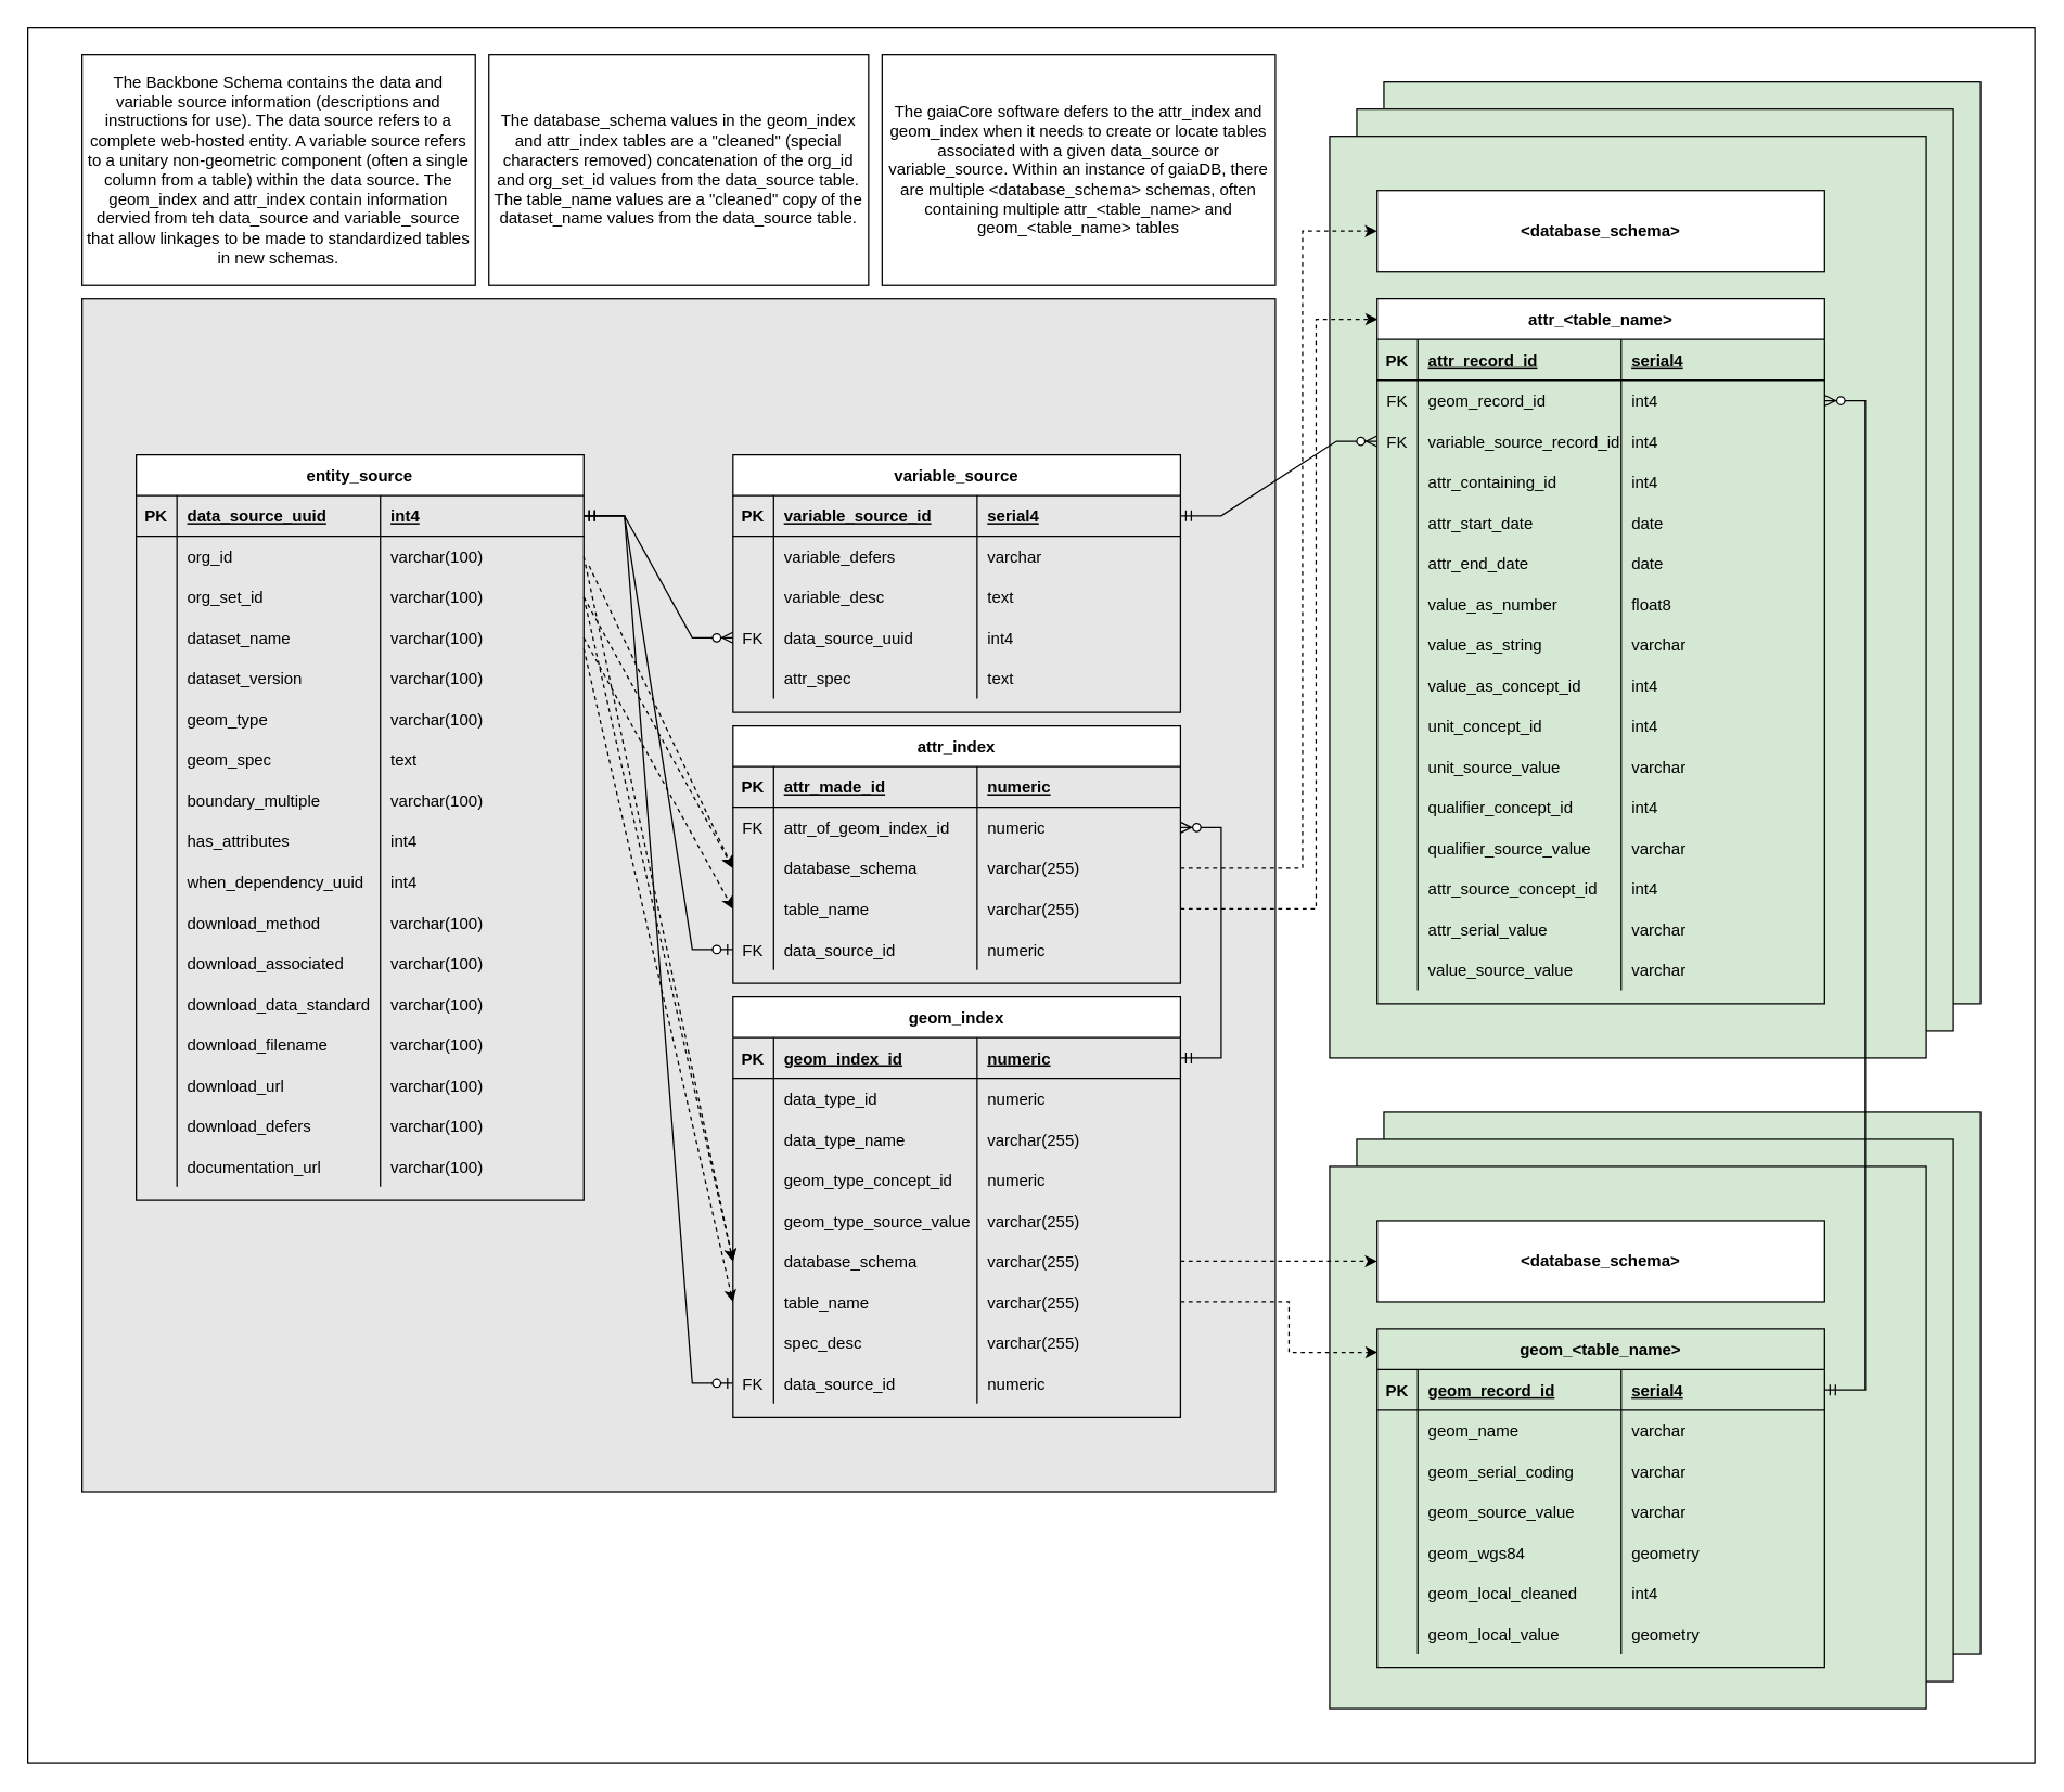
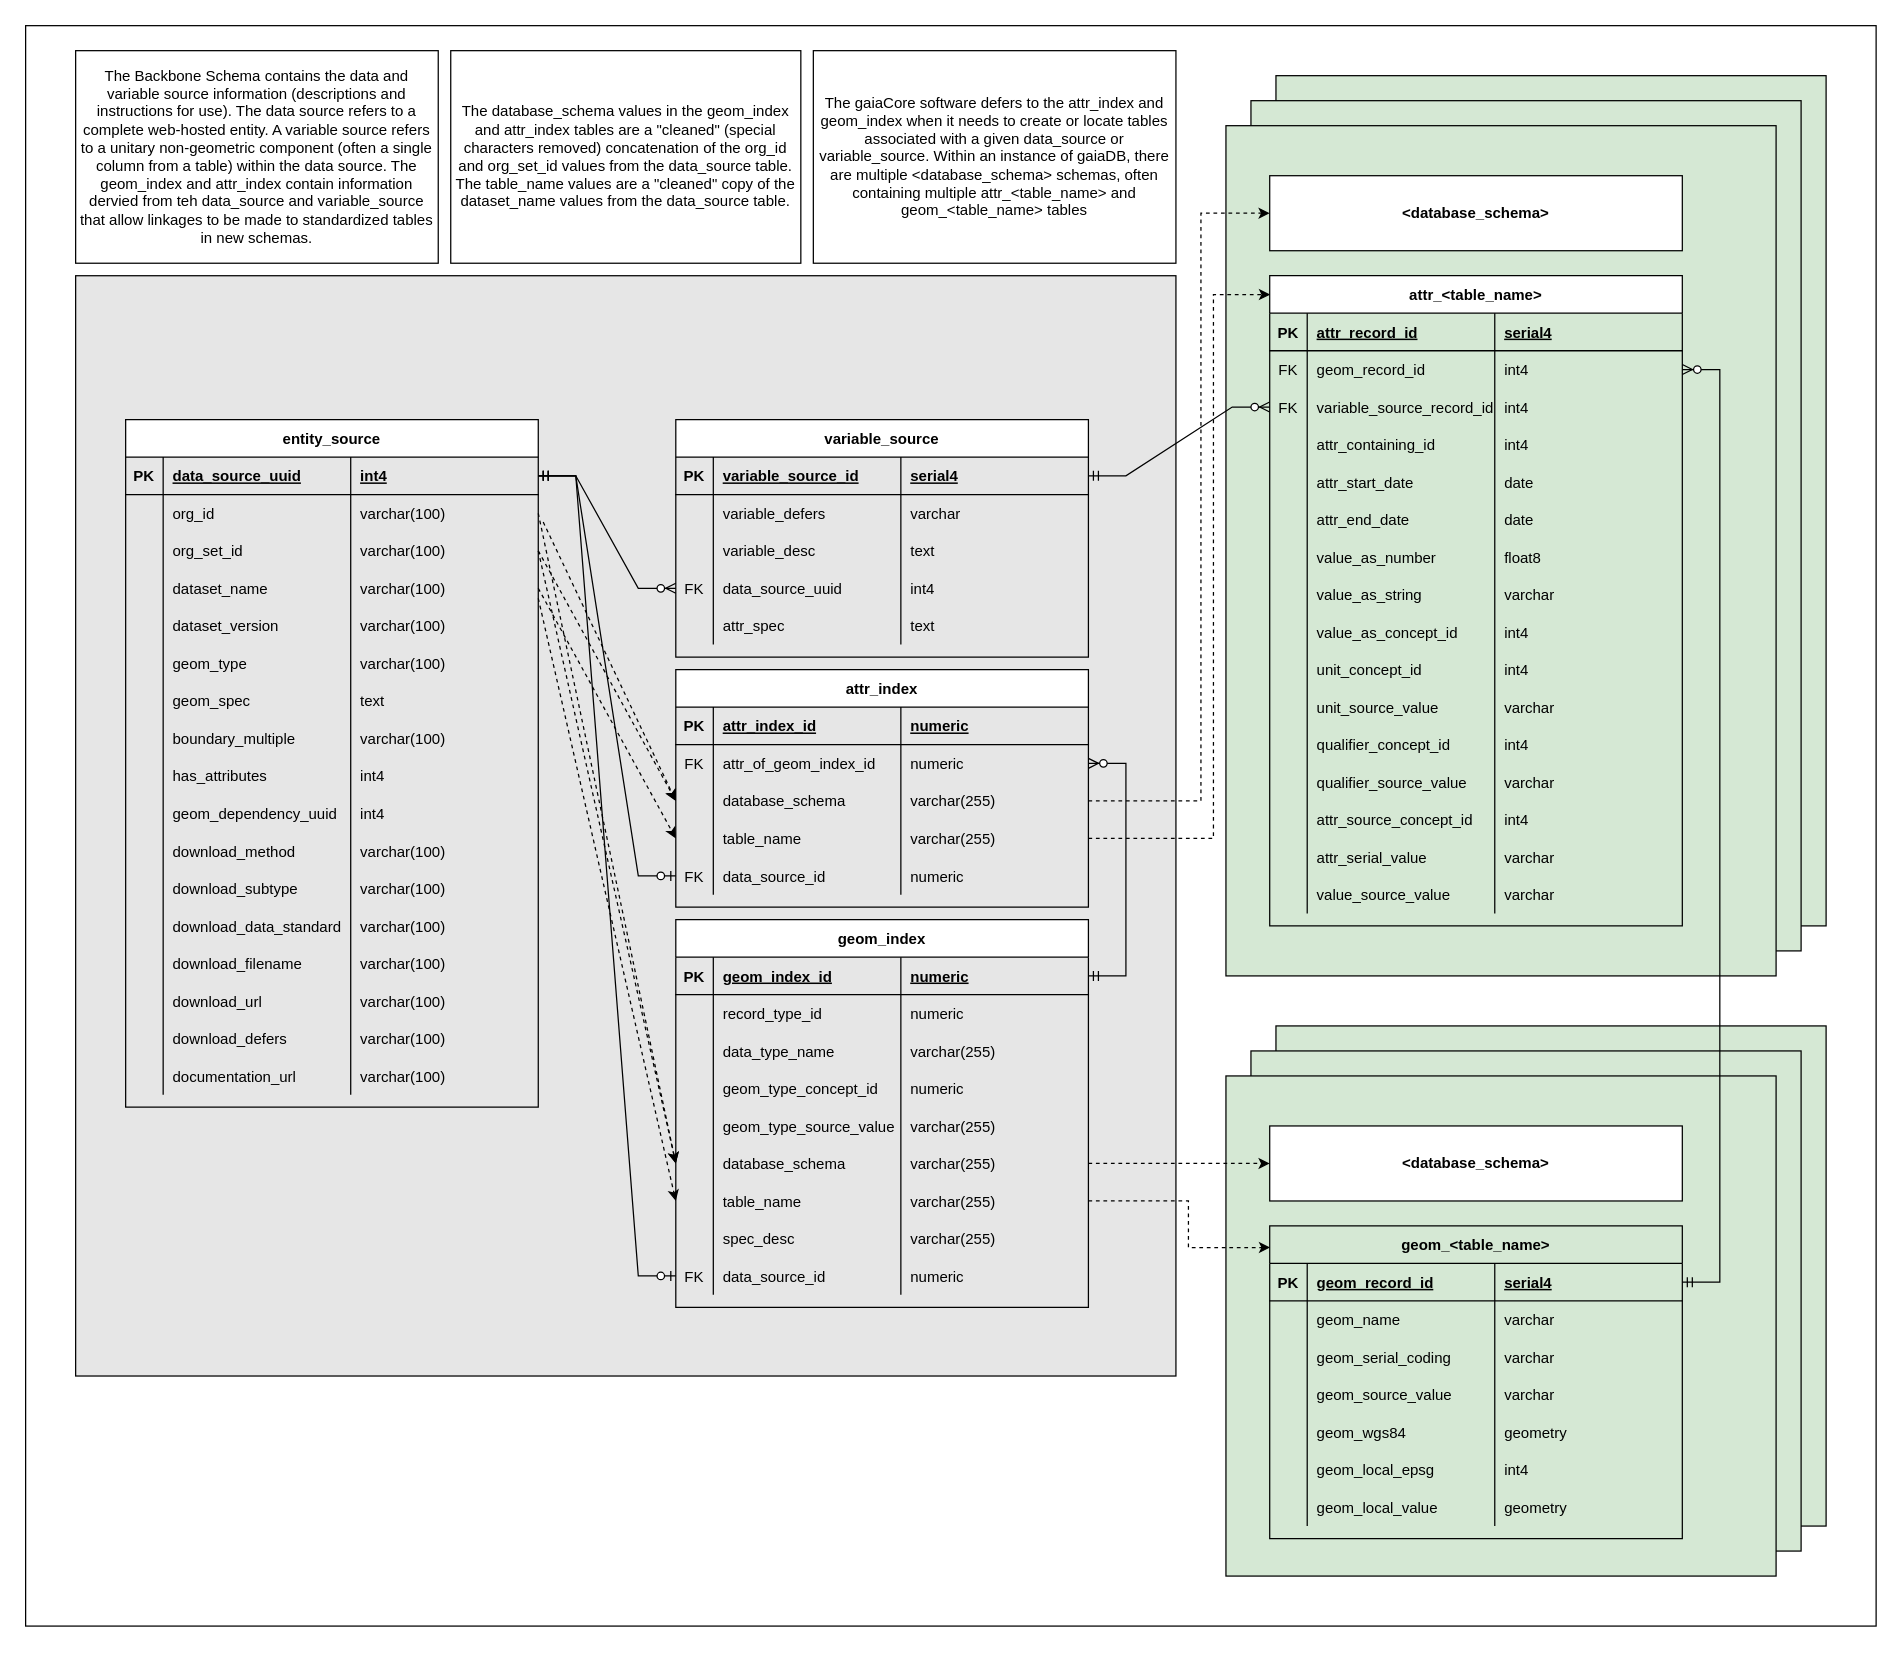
- <mxCell id="102" value="attr_made_id" style="shape=partialRectangle;connectable=0;fillColor=none;top=0;left=0;bottom=0;right=0;align=left;spacingLeft=6;fontStyle=5;overflow=hidden;" parent="100" vertex="1"><mxGeometry x="30" width="150" height="30" as="geometry"><mxRectangle width="150" height="30" as="alternateBounds" /></mxGeometry></mxCell>
+ <mxCell id="102" value="attr_index_id" style="shape=partialRectangle;connectable=0;fillColor=none;top=0;left=0;bottom=0;right=0;align=left;spacingLeft=6;fontStyle=5;overflow=hidden;" parent="100" vertex="1"><mxGeometry x="30" width="150" height="30" as="geometry"><mxRectangle width="150" height="30" as="alternateBounds" /></mxGeometry></mxCell>
- <mxCell id="48" value="when_dependency_uuid" style="shape=partialRectangle;connectable=0;fillColor=none;top=0;left=0;bottom=0;right=0;align=left;spacingLeft=6;overflow=hidden;" parent="46" vertex="1"><mxGeometry x="30" width="150" height="30" as="geometry"><mxRectangle width="150" height="30" as="alternateBounds" /></mxGeometry></mxCell>
+ <mxCell id="48" value="geom_dependency_uuid" style="shape=partialRectangle;connectable=0;fillColor=none;top=0;left=0;bottom=0;right=0;align=left;spacingLeft=6;overflow=hidden;" parent="46" vertex="1"><mxGeometry x="30" width="150" height="30" as="geometry"><mxRectangle width="150" height="30" as="alternateBounds" /></mxGeometry></mxCell>
- <mxCell id="56" value="download_associated" style="shape=partialRectangle;connectable=0;fillColor=none;top=0;left=0;bottom=0;right=0;align=left;spacingLeft=6;overflow=hidden;" parent="54" vertex="1"><mxGeometry x="30" width="150" height="30" as="geometry"><mxRectangle width="150" height="30" as="alternateBounds" /></mxGeometry></mxCell>
+ <mxCell id="56" value="download_subtype" style="shape=partialRectangle;connectable=0;fillColor=none;top=0;left=0;bottom=0;right=0;align=left;spacingLeft=6;overflow=hidden;" parent="54" vertex="1"><mxGeometry x="30" width="150" height="30" as="geometry"><mxRectangle width="150" height="30" as="alternateBounds" /></mxGeometry></mxCell>
- <mxCell id="127" value="data_type_id" style="shape=partialRectangle;connectable=0;fillColor=none;top=0;left=0;bottom=0;right=0;align=left;spacingLeft=6;overflow=hidden;" parent="125" vertex="1"><mxGeometry x="30" width="150" height="30" as="geometry"><mxRectangle width="150" height="30" as="alternateBounds" /></mxGeometry></mxCell>
+ <mxCell id="127" value="record_type_id" style="shape=partialRectangle;connectable=0;fillColor=none;top=0;left=0;bottom=0;right=0;align=left;spacingLeft=6;overflow=hidden;" parent="125" vertex="1"><mxGeometry x="30" width="150" height="30" as="geometry"><mxRectangle width="150" height="30" as="alternateBounds" /></mxGeometry></mxCell>
- <mxCell id="184" value="geom_local_cleaned" style="shape=partialRectangle;connectable=0;fillColor=none;top=0;left=0;bottom=0;right=0;align=left;spacingLeft=6;overflow=hidden;" parent="182" vertex="1"><mxGeometry x="30" width="150" height="30" as="geometry"><mxRectangle width="150" height="30" as="alternateBounds" /></mxGeometry></mxCell>
+ <mxCell id="184" value="geom_local_epsg" style="shape=partialRectangle;connectable=0;fillColor=none;top=0;left=0;bottom=0;right=0;align=left;spacingLeft=6;overflow=hidden;" parent="182" vertex="1"><mxGeometry x="30" width="150" height="30" as="geometry"><mxRectangle width="150" height="30" as="alternateBounds" /></mxGeometry></mxCell>
